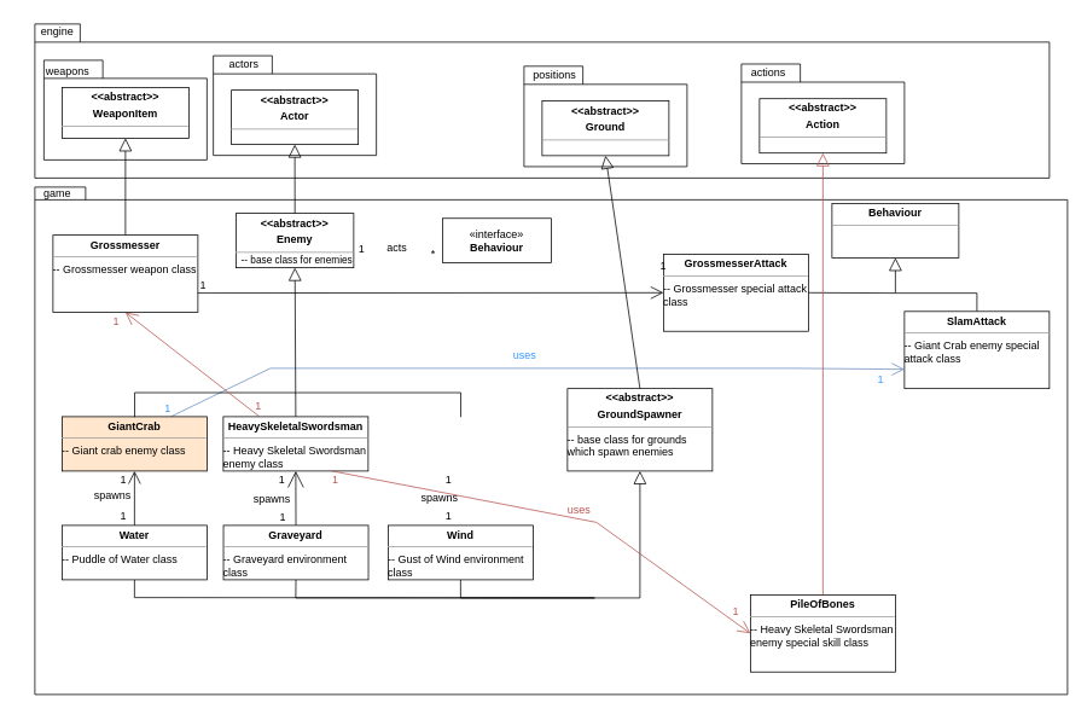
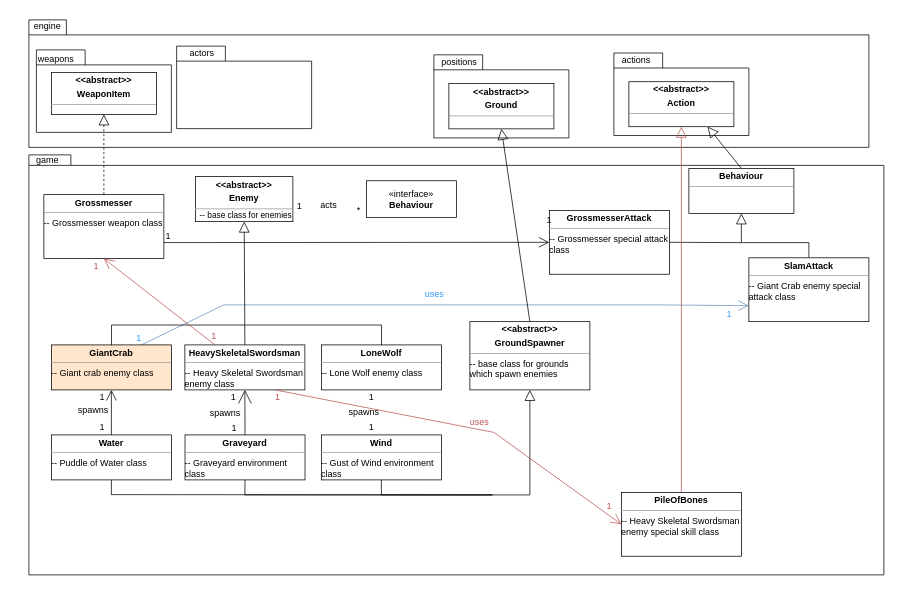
- <mxCell id="31" value="&lt;p style=&quot;margin:0px;margin-top:4px;text-align:center;&quot;&gt;&lt;b&gt;&amp;lt;&amp;lt;abstract&amp;gt;&amp;gt;&lt;/b&gt;&lt;/p&gt;&lt;p style=&quot;margin:0px;margin-top:4px;text-align:center;&quot;&gt;&lt;b&gt;Actor&lt;br&gt;&lt;/b&gt;&lt;/p&gt;&lt;hr size=&quot;1&quot;&gt;" style="verticalAlign=top;align=left;overflow=fill;fontSize=12;fontFamily=Helvetica;html=1;whiteSpace=wrap;" parent="28" vertex="1"><mxGeometry x="20" y="43" width="140" height="60" as="geometry" /></mxCell>
+ <mxCell id="75" style="rounded=0;orthogonalLoop=1;jettySize=auto;html=1;exitX=0.5;exitY=0;exitDx=0;exitDy=0;entryX=0.75;entryY=1;entryDx=0;entryDy=0;endArrow=block;endFill=0;endSize=12;" edge="1" parent="1" source="52" target="57"><mxGeometry relative="1" as="geometry"><Array as="points" /><mxPoint x="716" y="438" as="sourcePoint" /><mxPoint x="678" y="181" as="targetPoint" /></mxGeometry></mxCell>
- <mxCell id="32" value="" style="endArrow=block;endSize=12;endFill=0;html=1;rounded=0;exitX=0.5;exitY=0;exitDx=0;exitDy=0;entryX=0.5;entryY=1;entryDx=0;entryDy=0;" parent="1" source="7" target="31" edge="1"><mxGeometry width="160" relative="1" as="geometry"><mxPoint x="514.75" y="283" as="sourcePoint" /><mxPoint x="515" y="206" as="targetPoint" /></mxGeometry></mxCell>
- <mxCell id="49" style="rounded=0;orthogonalLoop=1;jettySize=auto;html=1;exitX=0.5;exitY=0;exitDx=0;exitDy=0;entryX=0.5;entryY=1;entryDx=0;entryDy=0;endArrow=block;endFill=0;endSize=12;" parent="1" source="50" target="48" edge="1"><mxGeometry relative="1" as="geometry" /></mxCell>
+ <mxCell id="49" style="rounded=0;orthogonalLoop=1;jettySize=auto;html=1;exitX=0.5;exitY=0;exitDx=0;exitDy=0;entryX=0.5;entryY=1;entryDx=0;entryDy=0;endArrow=block;endFill=0;endSize=12;dashed=1;" parent="1" source="50" target="48" edge="1"><mxGeometry relative="1" as="geometry" /></mxCell>
+ <mxCell id="13" value="&lt;p style=&quot;margin:0px;margin-top:4px;text-align:center;&quot;&gt;&lt;b&gt;LoneWolf&lt;/b&gt;&lt;/p&gt;&lt;hr size=&quot;1&quot;&gt;&lt;div&gt;-- Lone Wolf enemy class&lt;br&gt;&lt;/div&gt;" style="verticalAlign=top;align=left;overflow=fill;fontSize=12;fontFamily=Helvetica;html=1;whiteSpace=wrap;" parent="1" vertex="1"><mxGeometry x="428" y="459.37" width="160" height="60" as="geometry" /></mxCell>
